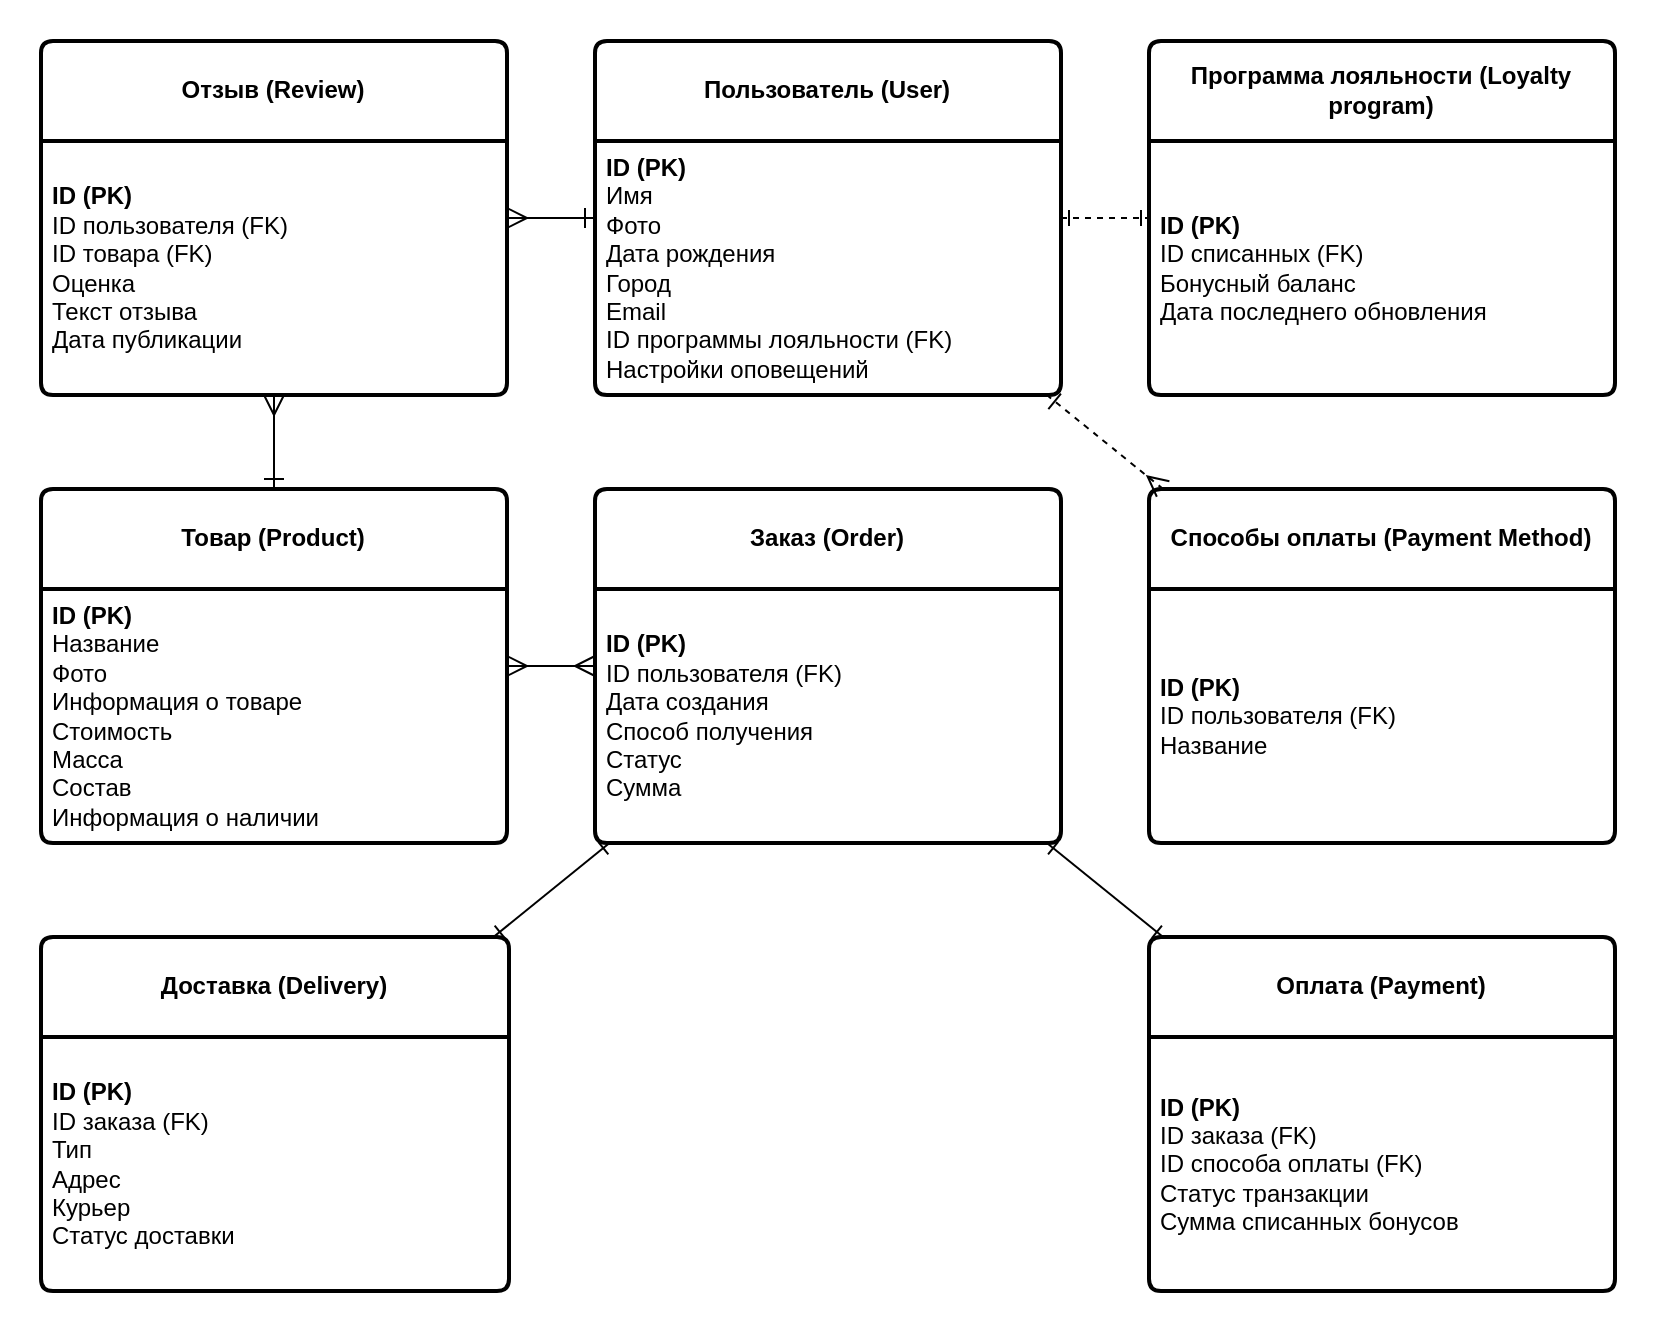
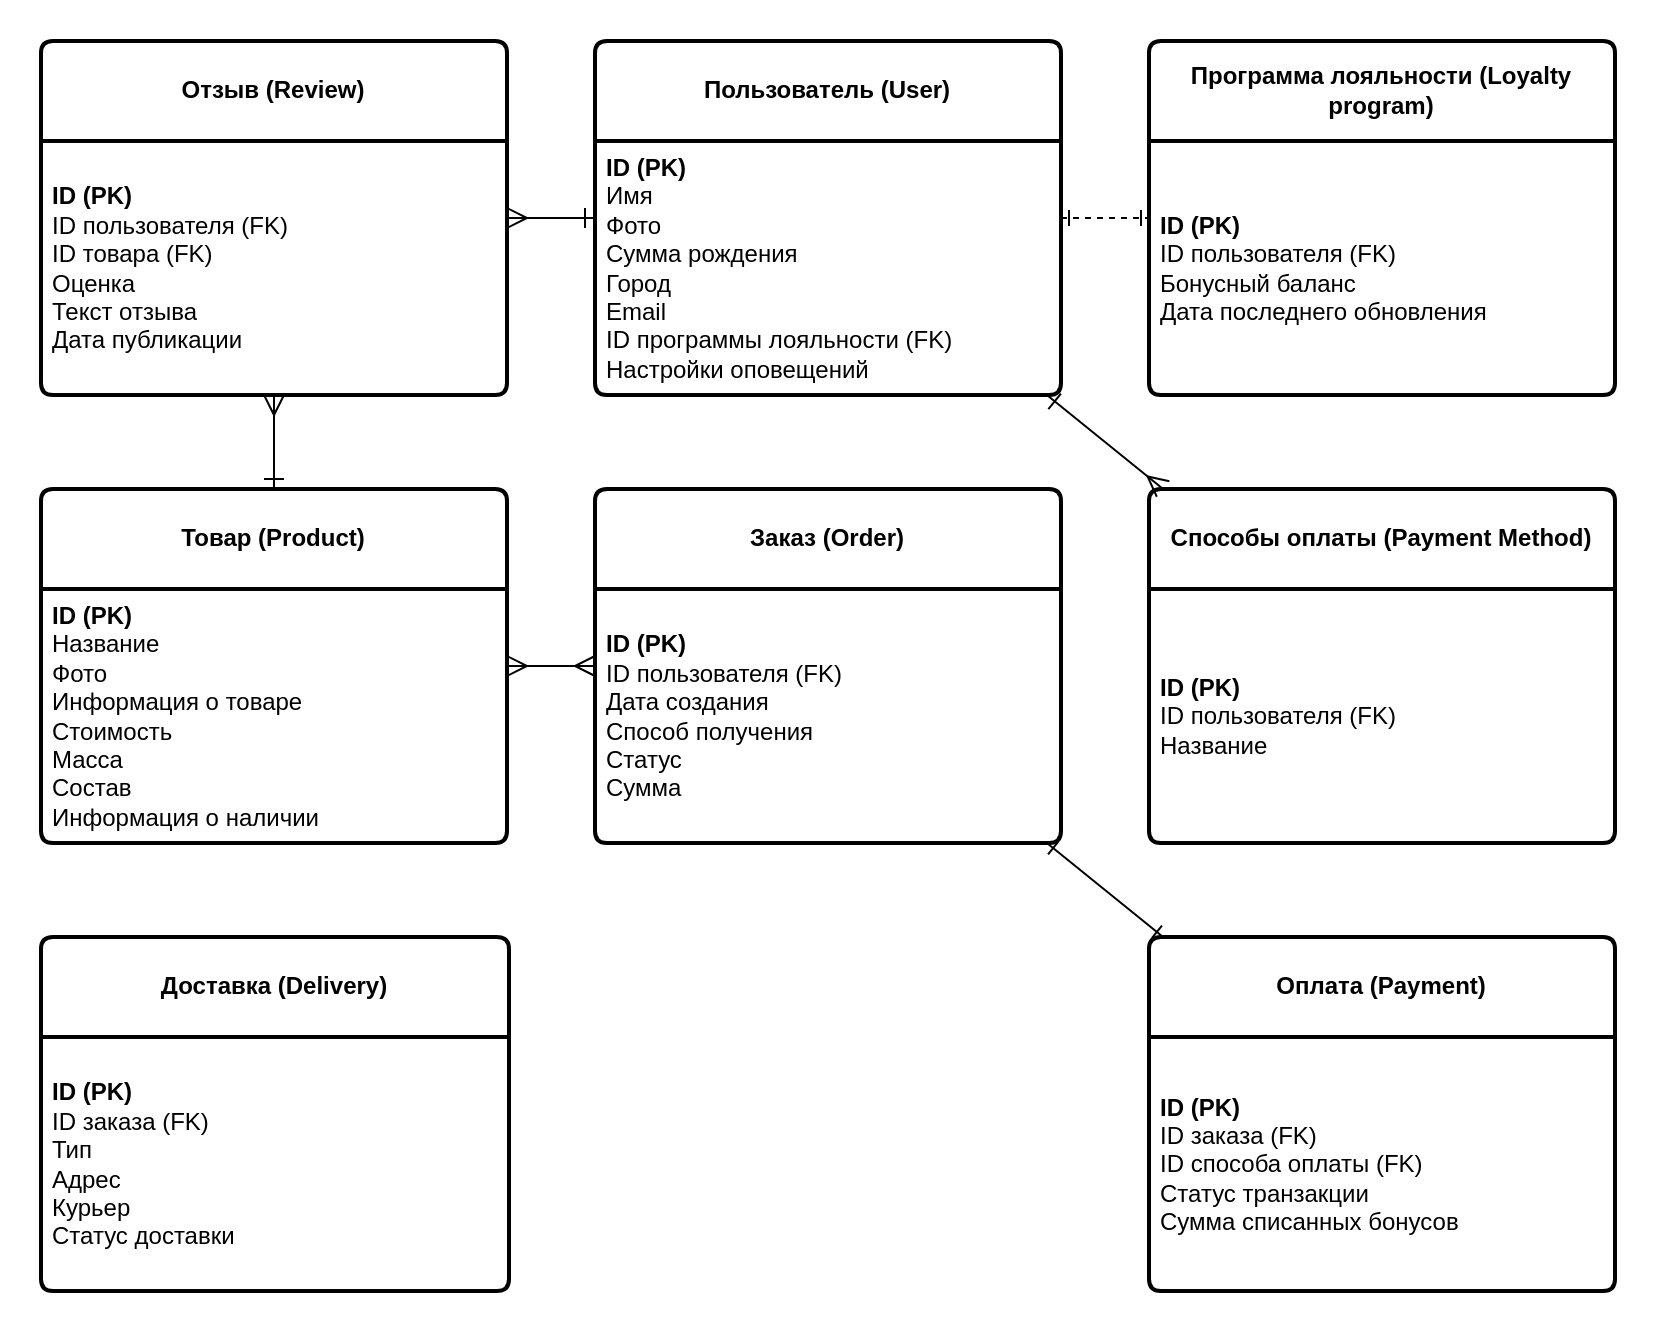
- <mxCell id="4" value="&lt;b&gt;ID (PK)&lt;/b&gt;&lt;div&gt;Имя&lt;/div&gt;&lt;div&gt;Фото&lt;/div&gt;&lt;div&gt;Дата рождения&lt;/div&gt;&lt;div&gt;Город&lt;/div&gt;&lt;div&gt;Email&lt;/div&gt;&lt;div&gt;ID программы лояльности (FK)&lt;/div&gt;&lt;div&gt;Настройки оповещений&lt;/div&gt;" style="align=left;strokeColor=none;fillColor=none;spacingLeft=4;fontSize=12;verticalAlign=middle;resizable=0;rotatable=0;part=1;html=1;" parent="3" vertex="1"><mxGeometry y="50" width="233" height="127" as="geometry" /></mxCell>
+ <mxCell id="4" value="&lt;b&gt;ID (PK)&lt;/b&gt;&lt;div&gt;Имя&lt;/div&gt;&lt;div&gt;Фото&lt;/div&gt;&lt;div&gt;Сумма рождения&lt;/div&gt;&lt;div&gt;Город&lt;/div&gt;&lt;div&gt;Email&lt;/div&gt;&lt;div&gt;ID программы лояльности (FK)&lt;/div&gt;&lt;div&gt;Настройки оповещений&lt;/div&gt;" style="align=left;strokeColor=none;fillColor=none;spacingLeft=4;fontSize=12;verticalAlign=middle;resizable=0;rotatable=0;part=1;html=1;" parent="3" vertex="1"><mxGeometry y="50" width="233" height="127" as="geometry" /></mxCell>
- <mxCell id="6" value="&lt;b&gt;ID (PK)&lt;/b&gt;&lt;br&gt;ID списанных (FK)&lt;br&gt;Бонусный баланс&lt;br&gt;Дата последнего обновления" style="align=left;strokeColor=none;fillColor=none;spacingLeft=4;verticalAlign=middle;resizable=0;rotatable=0;part=1;html=1;" parent="5" vertex="1"><mxGeometry y="50" width="233" height="127" as="geometry" /></mxCell>
+ <mxCell id="6" value="&lt;b&gt;ID (PK)&lt;/b&gt;&lt;br&gt;ID пользователя (FK)&lt;br&gt;Бонусный баланс&lt;br&gt;Дата последнего обновления" style="align=left;strokeColor=none;fillColor=none;spacingLeft=4;verticalAlign=middle;resizable=0;rotatable=0;part=1;html=1;" parent="5" vertex="1"><mxGeometry y="50" width="233" height="127" as="geometry" /></mxCell>
- <mxCell id="20" style="edgeStyle=none;curved=1;rounded=0;orthogonalLoop=1;jettySize=auto;html=1;fontSize=12;startSize=8;endSize=8;startArrow=ERone;startFill=0;endArrow=ERmany;endFill=0;dashed=1;" parent="1" source="3" target="13" edge="1"><mxGeometry relative="1" as="geometry"><mxPoint x="238" y="251" as="sourcePoint" /><mxPoint x="341" y="296" as="targetPoint" /></mxGeometry></mxCell>
+ <mxCell id="20" style="edgeStyle=none;curved=1;rounded=0;orthogonalLoop=1;jettySize=auto;html=1;fontSize=12;startSize=8;endSize=8;startArrow=ERone;startFill=0;endArrow=ERmany;endFill=0;" parent="1" source="3" target="13" edge="1"><mxGeometry relative="1" as="geometry"><mxPoint x="238" y="251" as="sourcePoint" /><mxPoint x="341" y="296" as="targetPoint" /></mxGeometry></mxCell>
- <mxCell id="24" style="rounded=0;orthogonalLoop=1;jettySize=auto;html=1;fontSize=12;startArrow=ERone;startFill=0;endArrow=ERone;endFill=0;" parent="1" source="11" target="17" edge="1"><mxGeometry relative="1" as="geometry"><mxPoint x="574" y="264" as="sourcePoint" /><mxPoint x="632" y="264" as="targetPoint" /></mxGeometry></mxCell>
